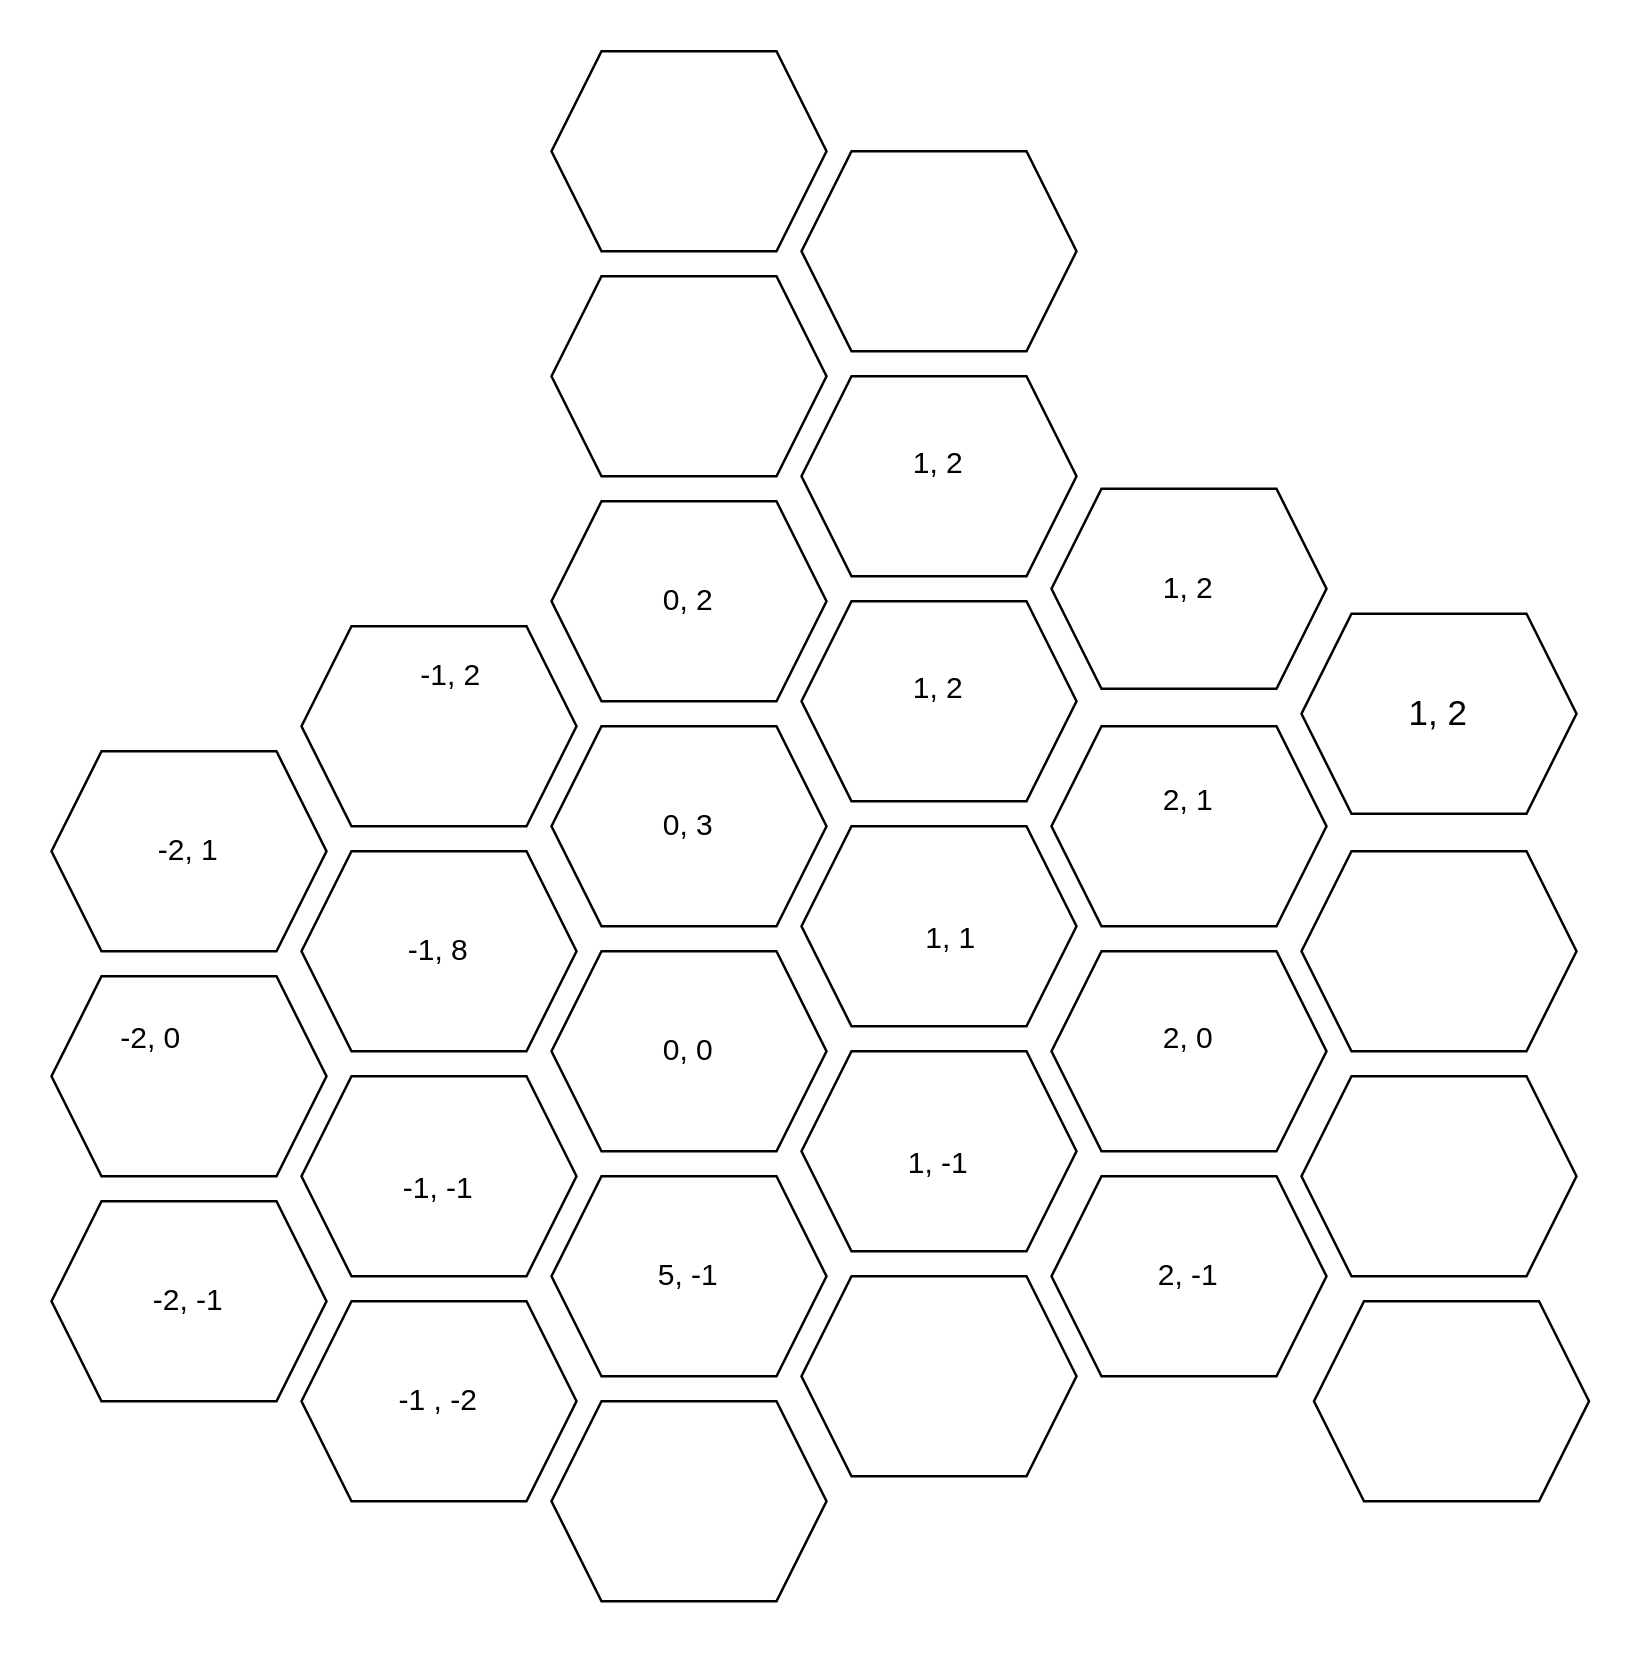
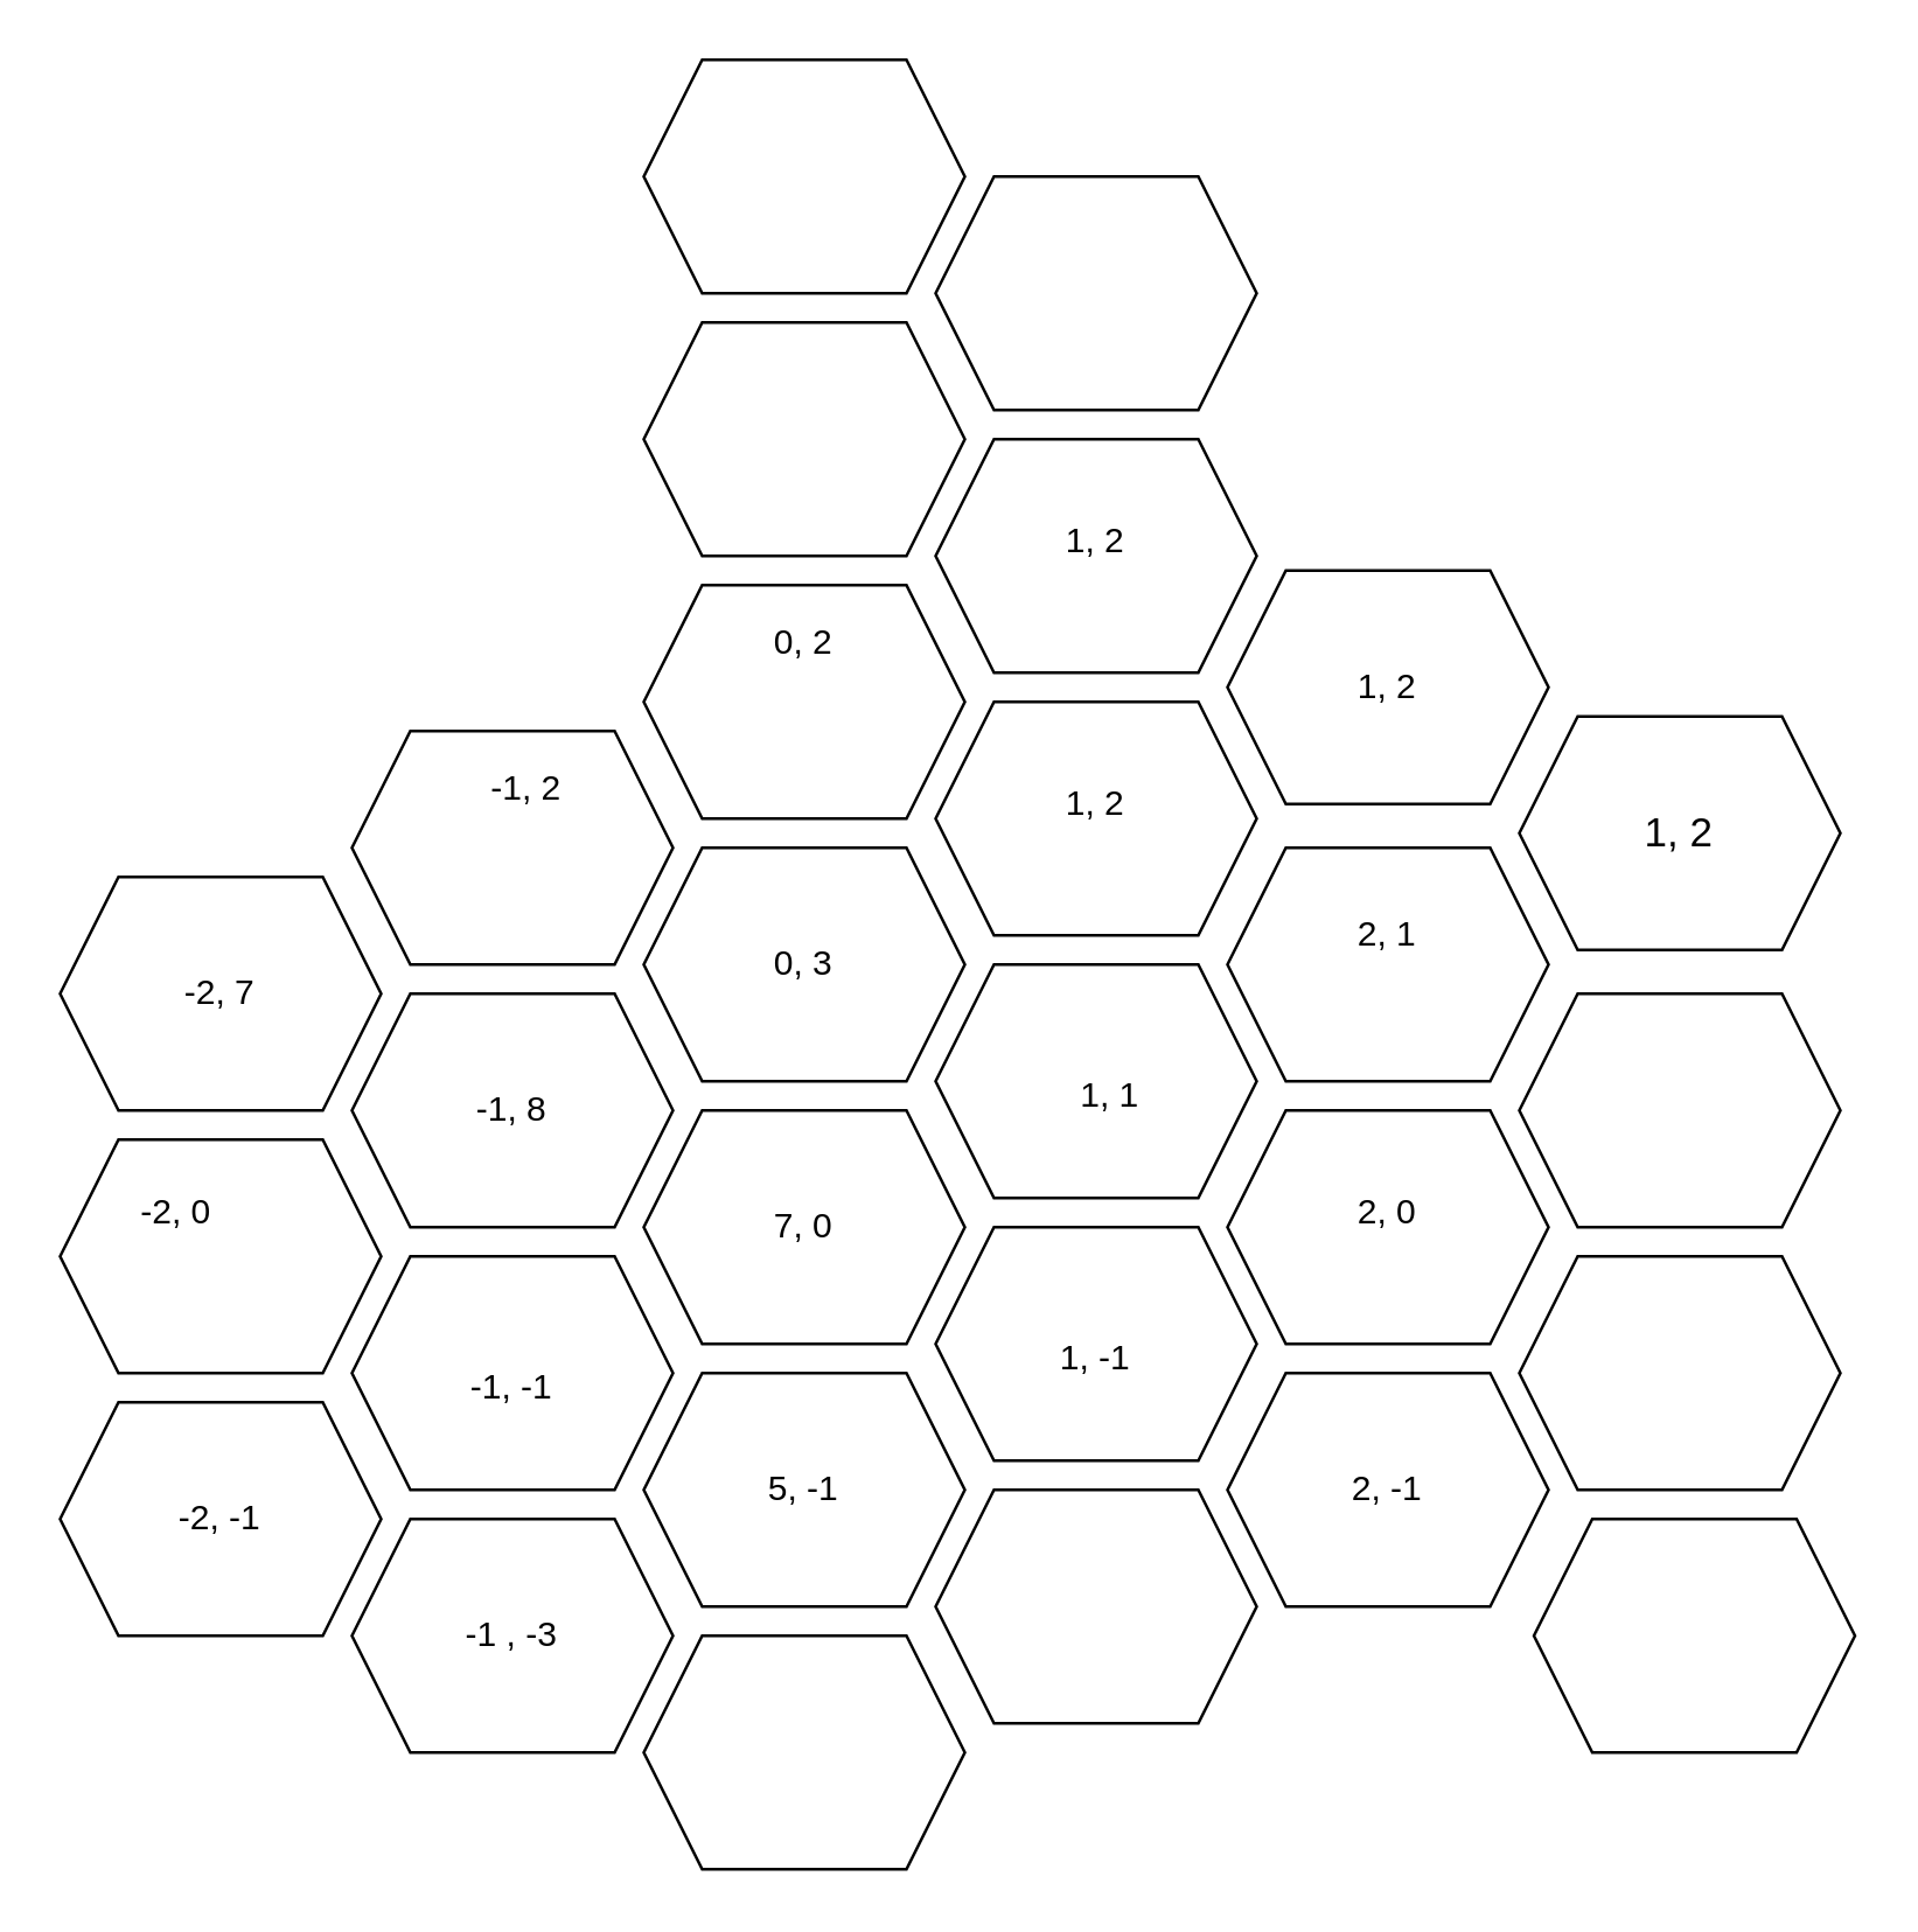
- <mxCell id="33" value="0, 2" style="text;html=1;align=center;verticalAlign=middle;whiteSpace=wrap;rounded=0;" parent="1" vertex="1"><mxGeometry x="245" y="225" width="60" height="30" as="geometry" /></mxCell>
+ <mxCell id="33" value="0, 2" style="text;html=1;align=center;verticalAlign=middle;whiteSpace=wrap;rounded=0;" parent="1" vertex="1"><mxGeometry x="245" y="205" width="60" height="30" as="geometry" /></mxCell>
- <mxCell id="31" value="-2, 1" style="text;html=1;align=center;verticalAlign=middle;whiteSpace=wrap;rounded=0;" parent="1" vertex="1"><mxGeometry x="45" y="325" width="60" height="30" as="geometry" /></mxCell>
+ <mxCell id="31" value="-2, 7" style="text;html=1;align=center;verticalAlign=middle;whiteSpace=wrap;rounded=0;" parent="1" vertex="1"><mxGeometry x="45" y="325" width="60" height="30" as="geometry" /></mxCell>
- <mxCell id="22" value="0, 0" style="text;html=1;align=center;verticalAlign=middle;whiteSpace=wrap;rounded=0;" parent="1" vertex="1"><mxGeometry x="245" y="405" width="60" height="30" as="geometry" /></mxCell>
+ <mxCell id="22" value="7, 0" style="text;html=1;align=center;verticalAlign=middle;whiteSpace=wrap;rounded=0;" parent="1" vertex="1"><mxGeometry x="245" y="405" width="60" height="30" as="geometry" /></mxCell>
- <mxCell id="28" value="-1 , -2" style="text;html=1;align=center;verticalAlign=middle;whiteSpace=wrap;rounded=0;" parent="1" vertex="1"><mxGeometry x="145" y="545" width="60" height="30" as="geometry" /></mxCell>
+ <mxCell id="28" value="-1 , -3" style="text;html=1;align=center;verticalAlign=middle;whiteSpace=wrap;rounded=0;" parent="1" vertex="1"><mxGeometry x="145" y="545" width="60" height="30" as="geometry" /></mxCell>
